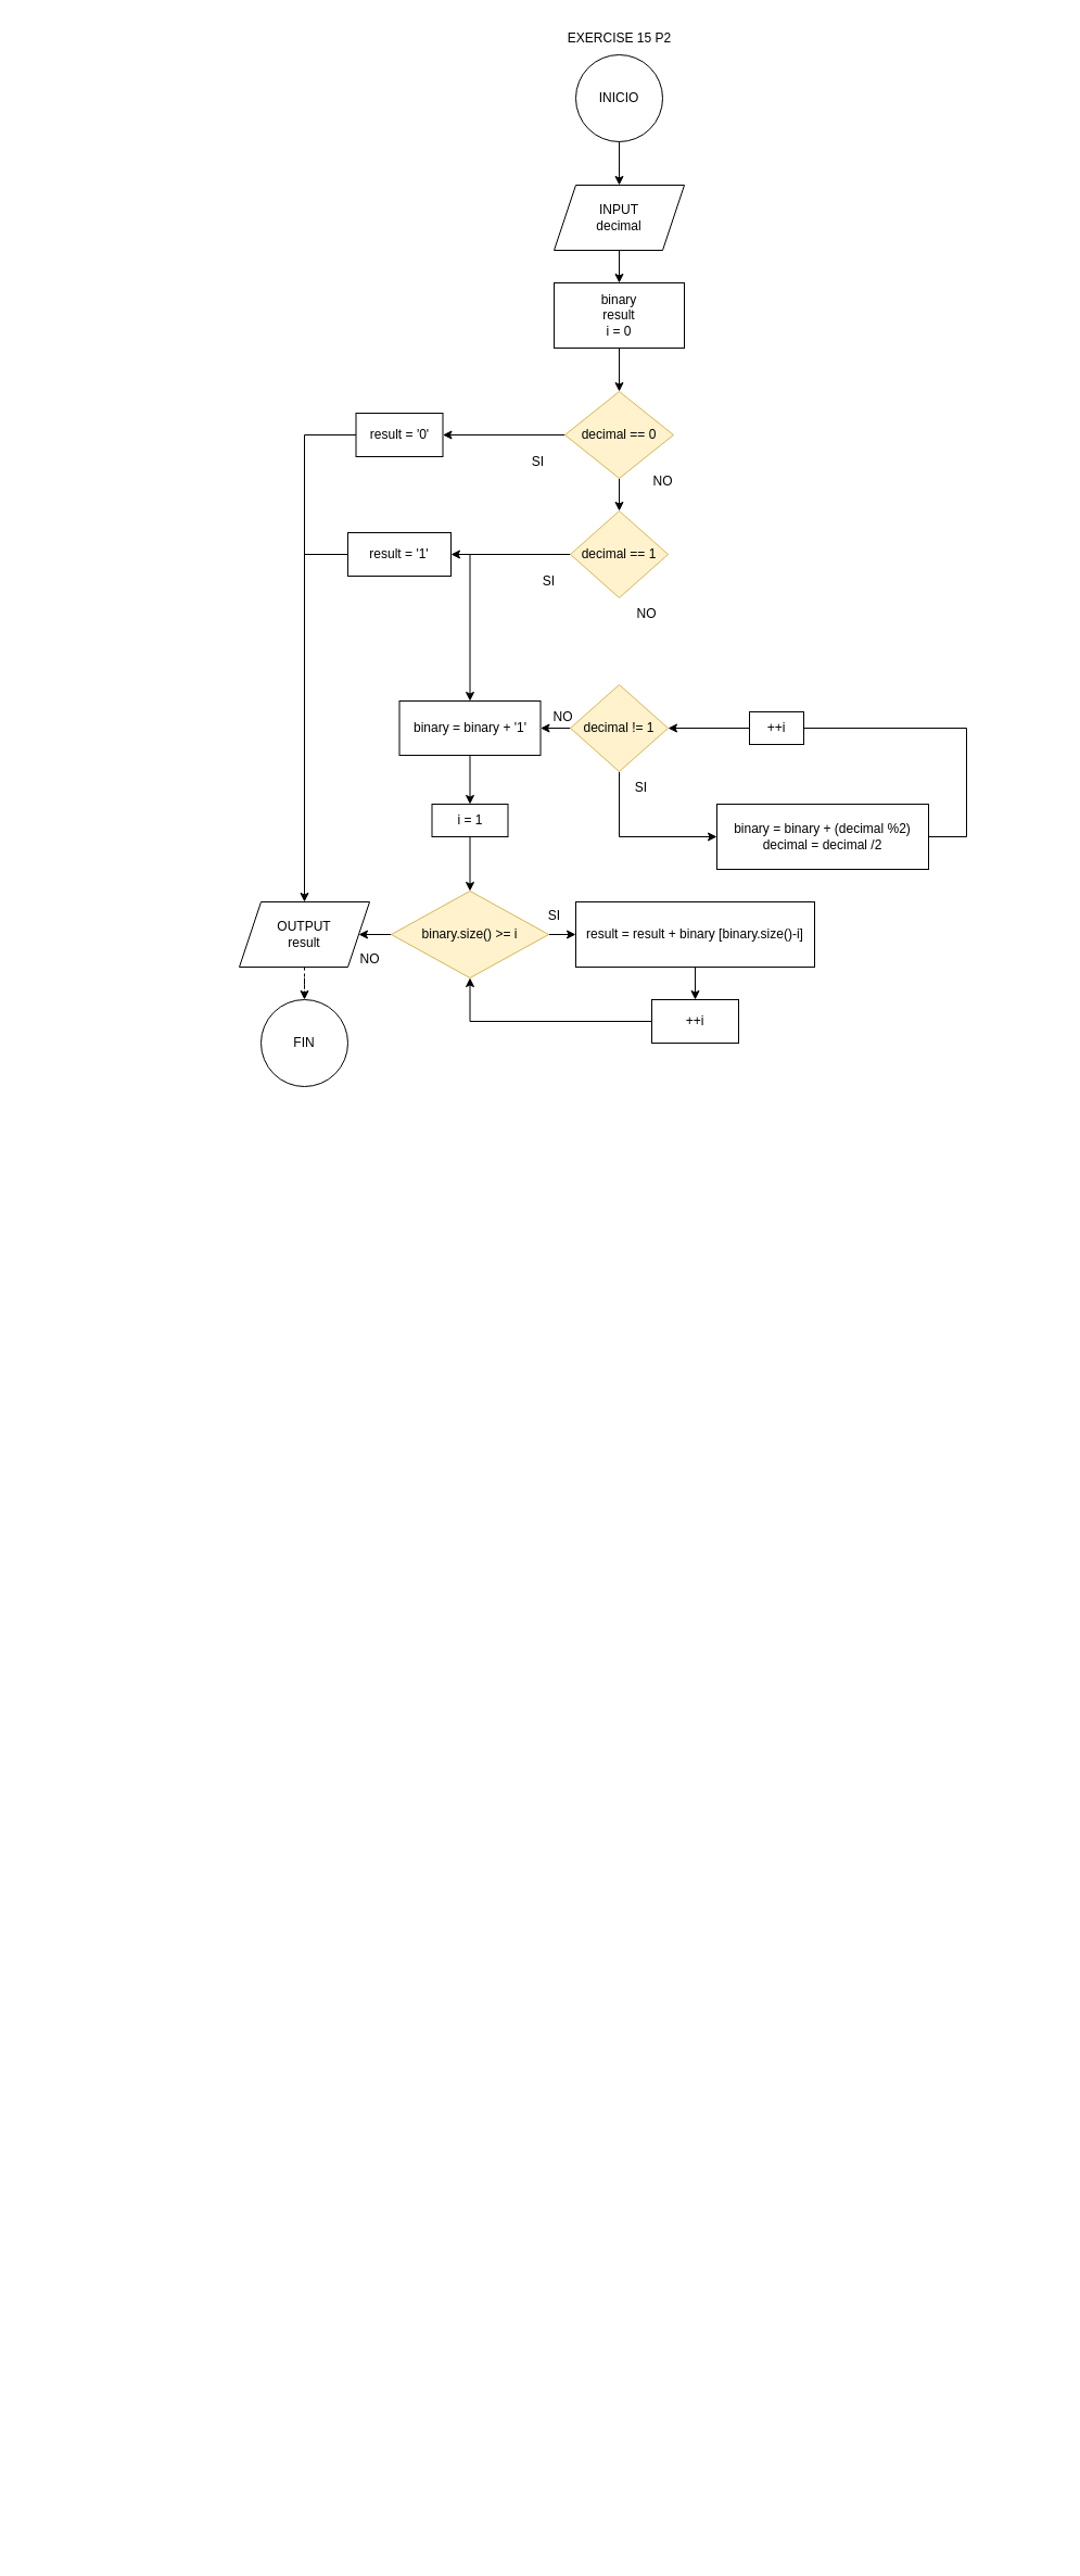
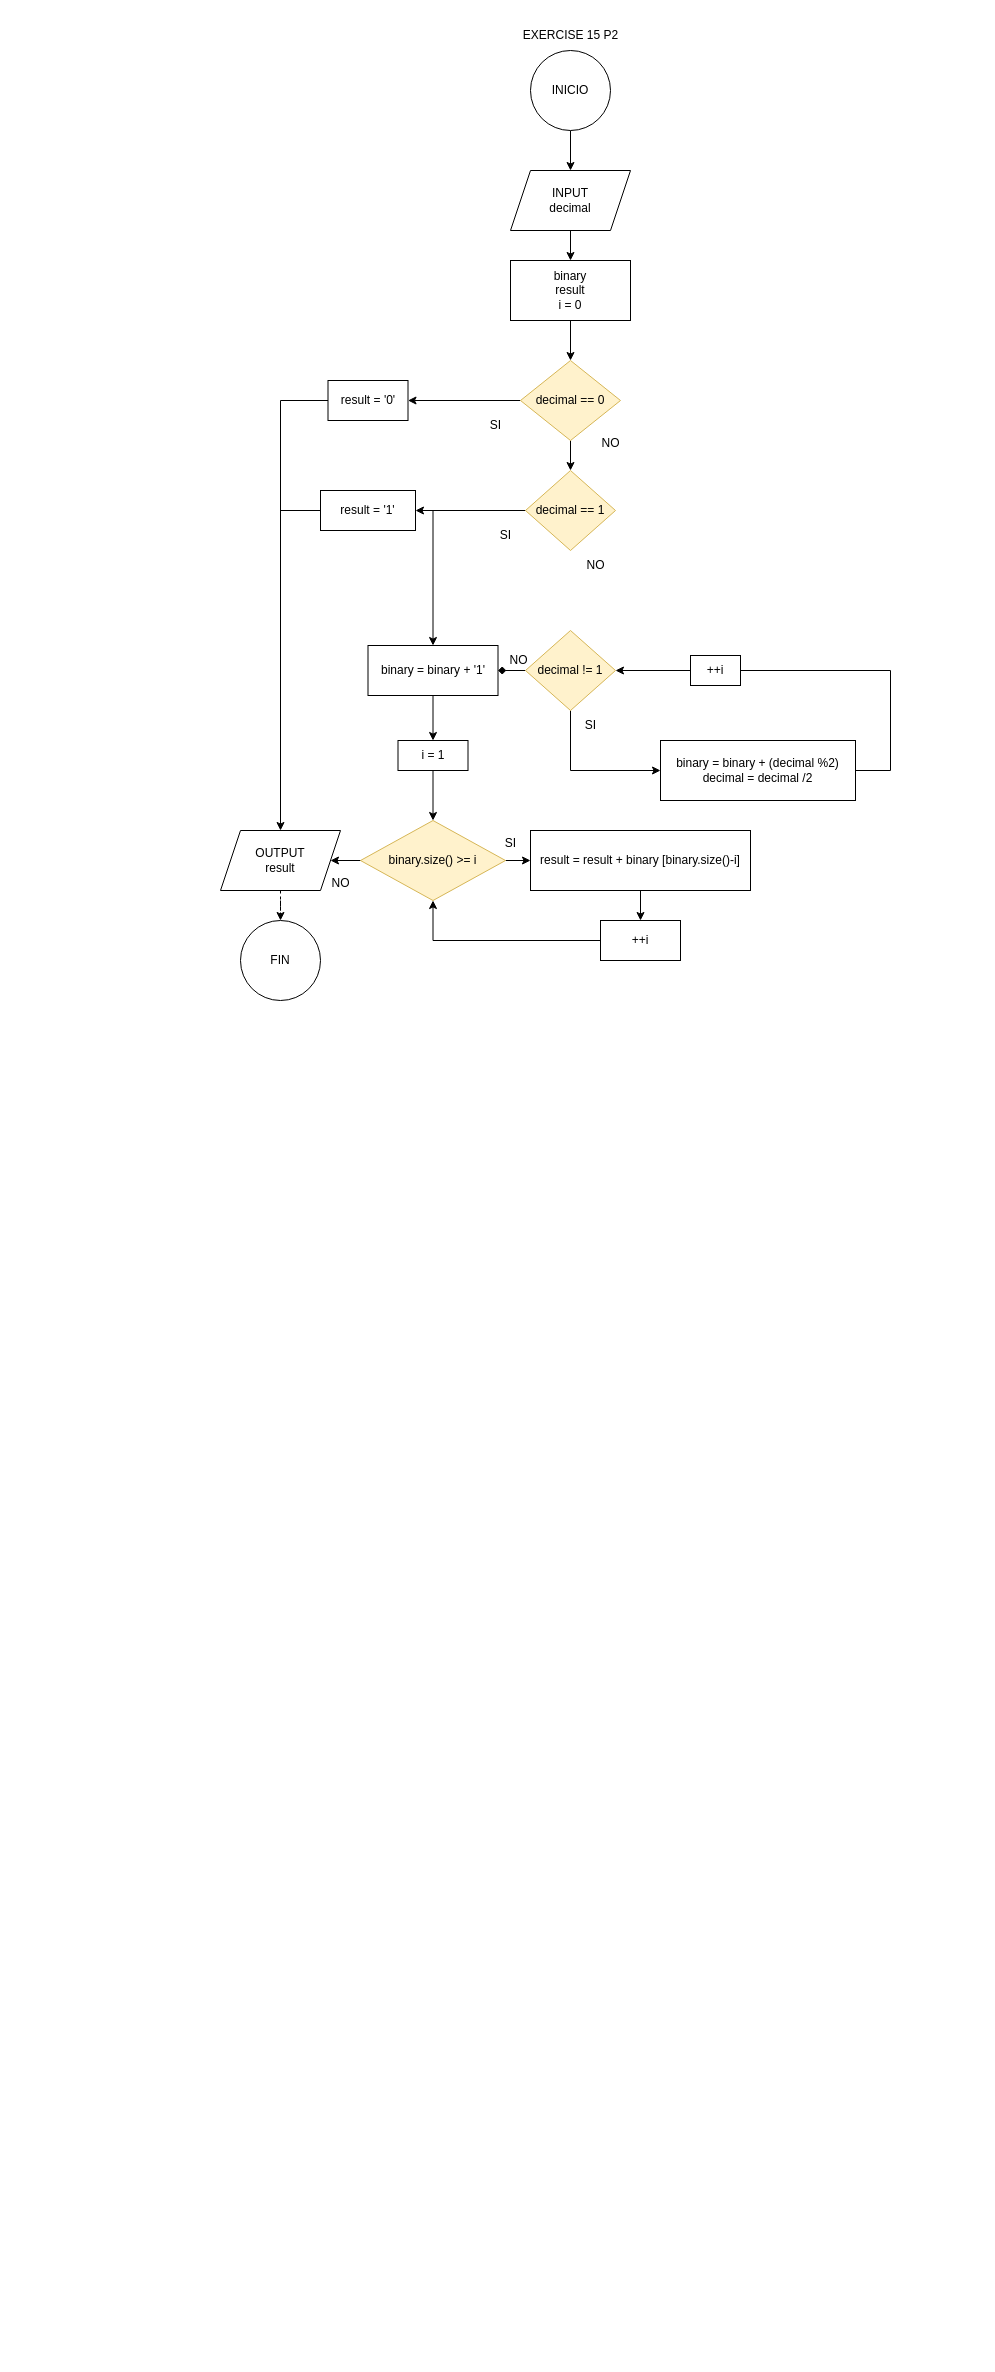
- <mxCell id="25" value="" style="edgeStyle=orthogonalEdgeStyle;rounded=0;orthogonalLoop=1;jettySize=auto;html=1;" edge="1" parent="1" source="26" target="34"><mxGeometry relative="1" as="geometry" /></mxCell>
+ <mxCell id="25" value="" style="edgeStyle=orthogonalEdgeStyle;rounded=0;orthogonalLoop=1;jettySize=auto;html=1;endArrow=diamond;" edge="1" parent="1" source="26" target="34"><mxGeometry relative="1" as="geometry" /></mxCell>
